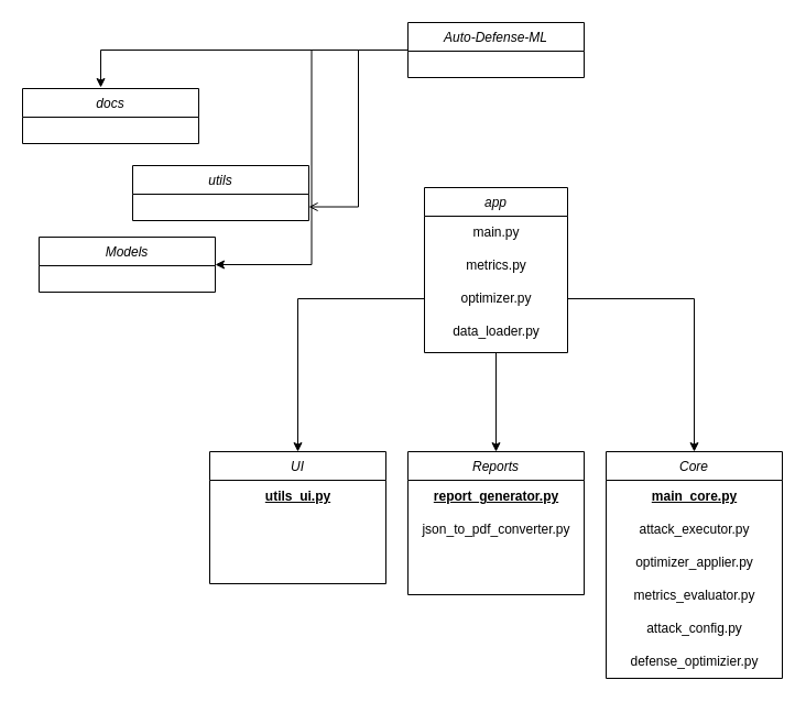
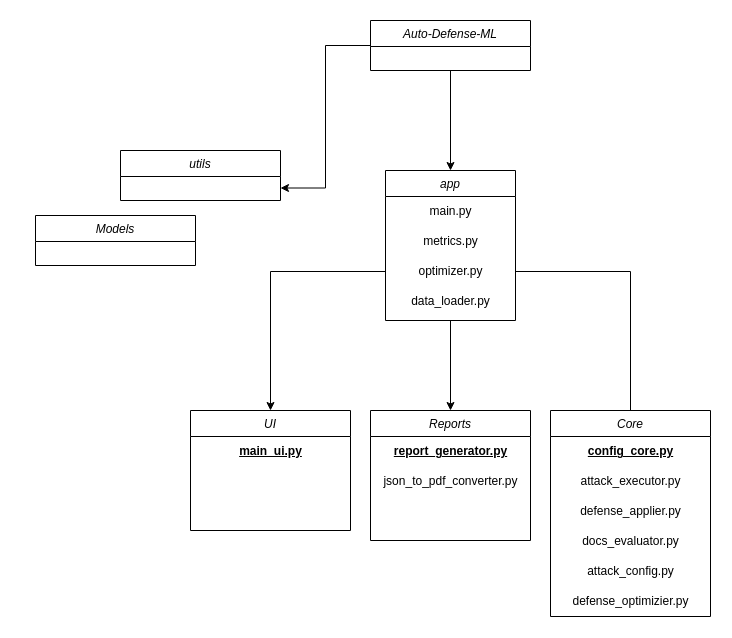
- <mxCell id="27" style="edgeStyle=orthogonalEdgeStyle;rounded=0;orthogonalLoop=1;jettySize=auto;html=1;entryX=0.444;entryY=-0.02;entryDx=0;entryDy=0;entryPerimeter=0;" parent="1" source="5" target="12" edge="1"><mxGeometry relative="1" as="geometry" /></mxCell>
- <mxCell id="12" value="docs" style="swimlane;fontStyle=2;align=center;verticalAlign=top;childLayout=stackLayout;horizontal=1;startSize=26;horizontalStack=0;resizeParent=1;resizeLast=0;collapsible=1;marginBottom=0;rounded=0;shadow=0;strokeWidth=1;" parent="1" vertex="1"><mxGeometry x="20" y="80" width="160" height="50" as="geometry"><mxRectangle x="230" y="140" width="160" height="26" as="alternateBounds" /></mxGeometry></mxCell>
+ <mxCell id="2" style="edgeStyle=orthogonalEdgeStyle;rounded=0;orthogonalLoop=1;jettySize=auto;html=1;" parent="1" source="5" target="7" edge="1"><mxGeometry relative="1" as="geometry" /></mxCell>
- <mxCell id="4" style="edgeStyle=orthogonalEdgeStyle;rounded=0;orthogonalLoop=1;jettySize=auto;html=1;entryX=1;entryY=0.5;entryDx=0;entryDy=0;" parent="1" source="5" target="21" edge="1"><mxGeometry relative="1" as="geometry" /></mxCell>
- <mxCell id="3" style="edgeStyle=orthogonalEdgeStyle;rounded=0;orthogonalLoop=1;jettySize=auto;html=1;entryX=1;entryY=0.75;entryDx=0;entryDy=0;endArrow=open;" parent="1" source="5" target="13" edge="1"><mxGeometry relative="1" as="geometry" /></mxCell>
+ <mxCell id="3" style="edgeStyle=orthogonalEdgeStyle;rounded=0;orthogonalLoop=1;jettySize=auto;html=1;entryX=1;entryY=0.75;entryDx=0;entryDy=0;" parent="1" source="5" target="13" edge="1"><mxGeometry relative="1" as="geometry" /></mxCell>
- <mxCell id="29" style="edgeStyle=orthogonalEdgeStyle;rounded=0;orthogonalLoop=1;jettySize=auto;html=1;" parent="1" source="10" target="14" edge="1"><mxGeometry relative="1" as="geometry" /></mxCell>
+ <mxCell id="29" style="edgeStyle=orthogonalEdgeStyle;rounded=0;orthogonalLoop=1;jettySize=auto;html=1;endArrow=none;" parent="1" source="10" target="14" edge="1"><mxGeometry relative="1" as="geometry" /></mxCell>
- <mxCell id="26" value="utils_ui.py" style="text;html=1;align=center;verticalAlign=middle;resizable=0;points=[];autosize=1;strokeColor=none;fillColor=none;fontStyle=5" parent="25" vertex="1"><mxGeometry y="26" width="160" height="30" as="geometry" /></mxCell>
+ <mxCell id="26" value="main_ui.py" style="text;html=1;align=center;verticalAlign=middle;resizable=0;points=[];autosize=1;strokeColor=none;fillColor=none;fontStyle=5" parent="25" vertex="1"><mxGeometry y="26" width="160" height="30" as="geometry" /></mxCell>
- <mxCell id="15" value="main_core.py" style="text;html=1;align=center;verticalAlign=middle;resizable=0;points=[];autosize=1;strokeColor=none;fillColor=none;fontStyle=5" parent="14" vertex="1"><mxGeometry y="26" width="160" height="30" as="geometry" /></mxCell>
+ <mxCell id="15" value="config_core.py" style="text;html=1;align=center;verticalAlign=middle;resizable=0;points=[];autosize=1;strokeColor=none;fillColor=none;fontStyle=5" parent="14" vertex="1"><mxGeometry y="26" width="160" height="30" as="geometry" /></mxCell>
- <mxCell id="17" value="optimizer_applier.py" style="text;html=1;align=center;verticalAlign=middle;resizable=0;points=[];autosize=1;strokeColor=none;fillColor=none;" parent="14" vertex="1"><mxGeometry y="86" width="160" height="30" as="geometry" /></mxCell>
+ <mxCell id="17" value="defense_applier.py" style="text;html=1;align=center;verticalAlign=middle;resizable=0;points=[];autosize=1;strokeColor=none;fillColor=none;" parent="14" vertex="1"><mxGeometry y="86" width="160" height="30" as="geometry" /></mxCell>
- <mxCell id="18" value="metrics_evaluator.py" style="text;html=1;align=center;verticalAlign=middle;resizable=0;points=[];autosize=1;strokeColor=none;fillColor=none;" parent="14" vertex="1"><mxGeometry y="116" width="160" height="30" as="geometry" /></mxCell>
+ <mxCell id="18" value="docs_evaluator.py" style="text;html=1;align=center;verticalAlign=middle;resizable=0;points=[];autosize=1;strokeColor=none;fillColor=none;" parent="14" vertex="1"><mxGeometry y="116" width="160" height="30" as="geometry" /></mxCell>
